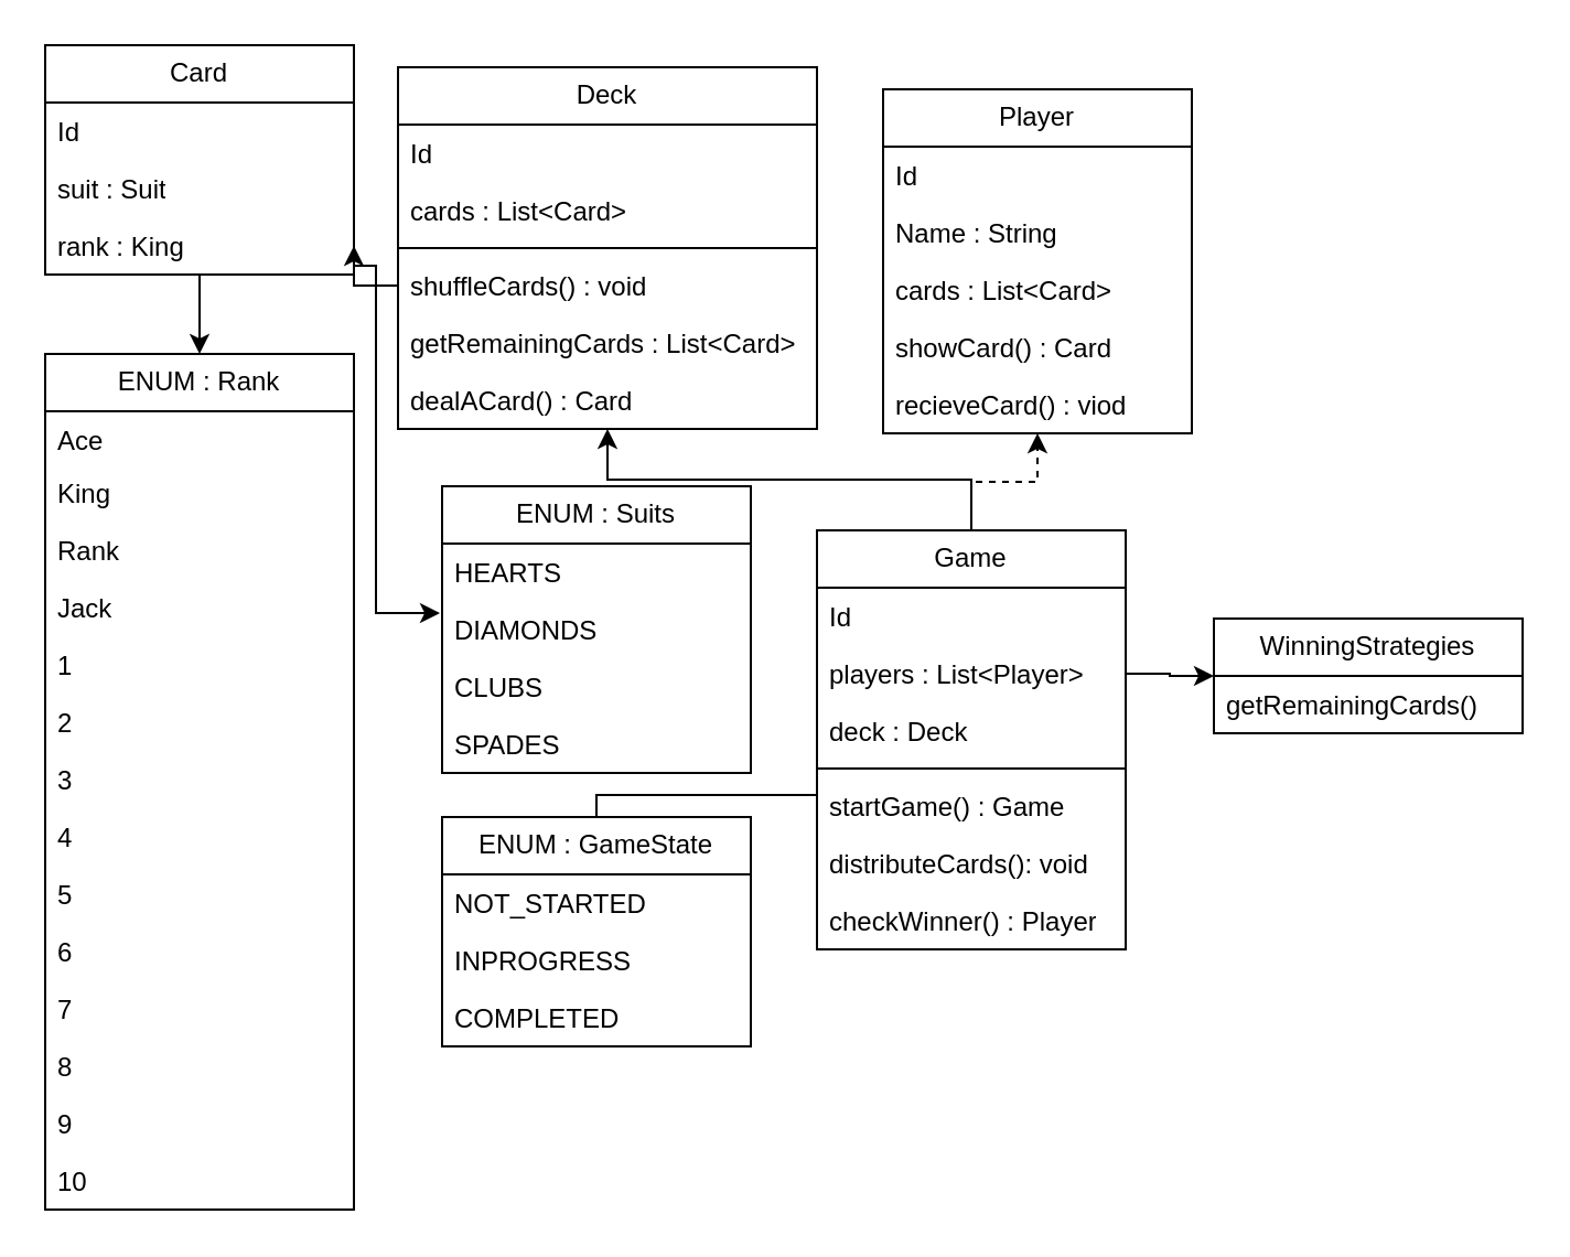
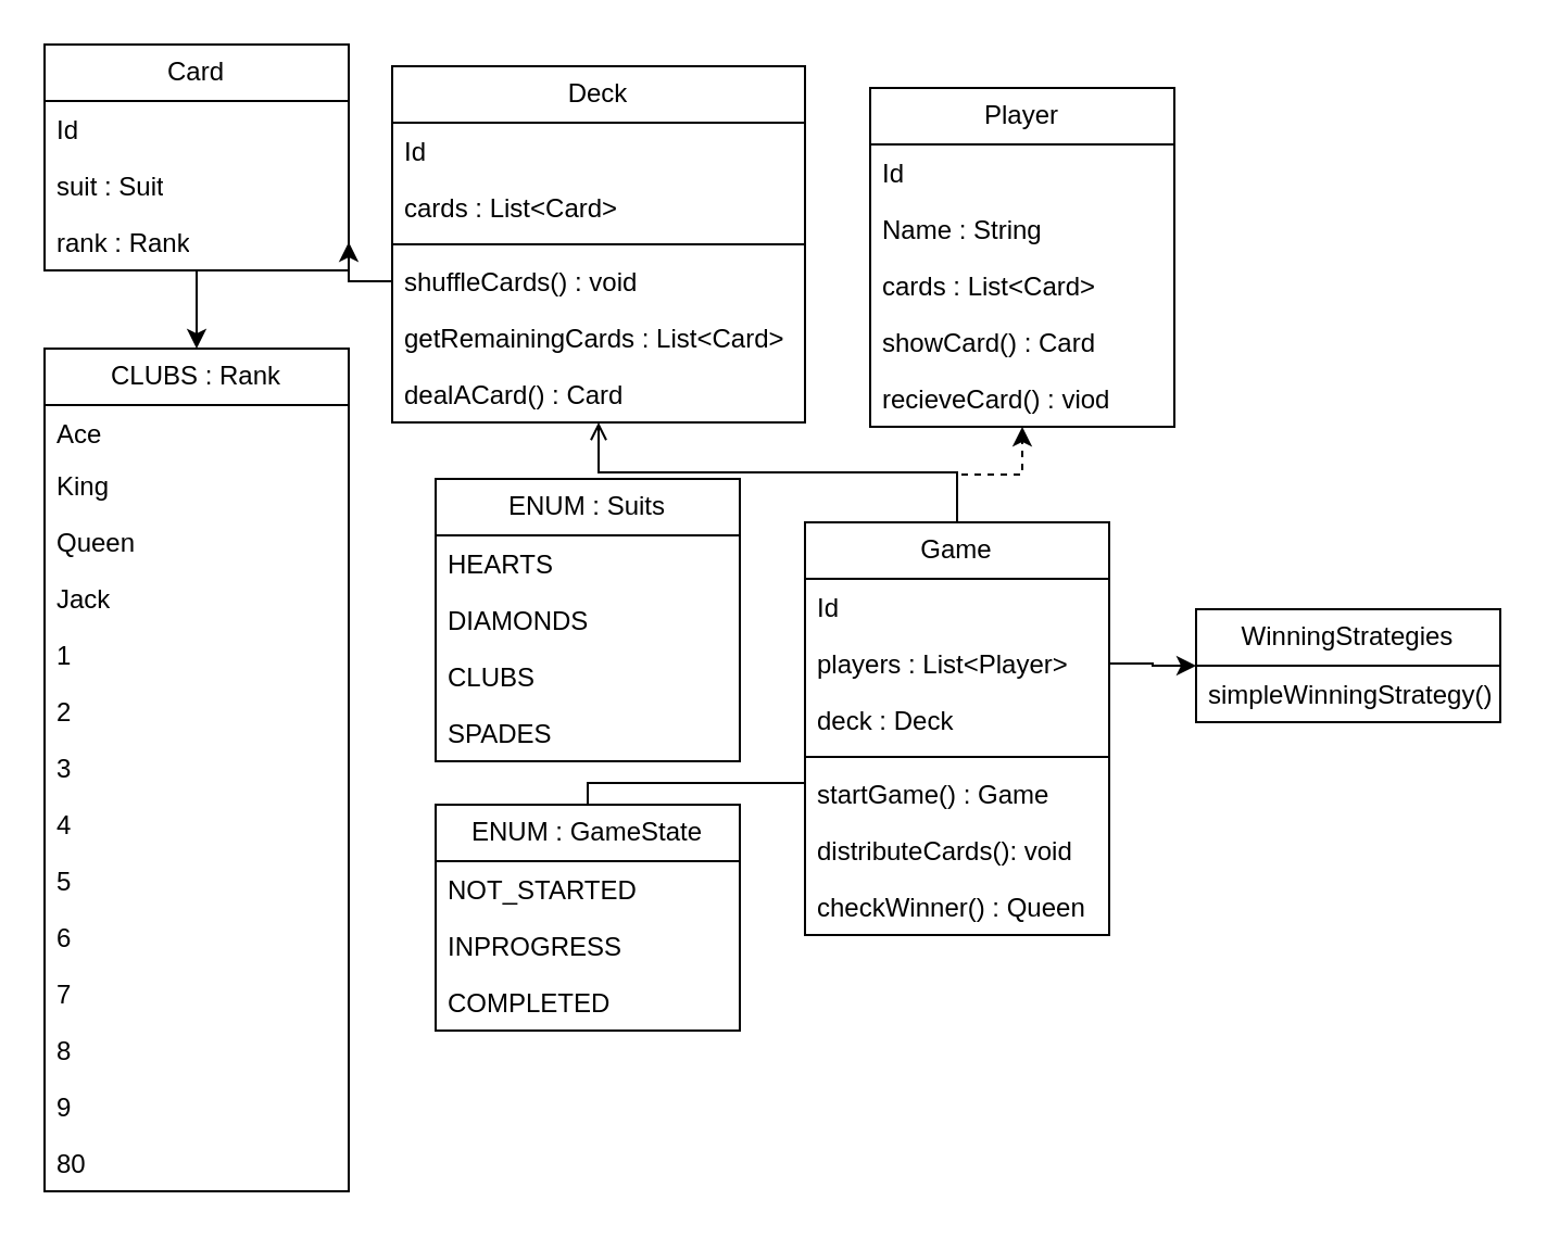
- <mxCell id="6" value="rank : King" style="text;strokeColor=none;fillColor=none;align=left;verticalAlign=top;spacingLeft=4;spacingRight=4;overflow=hidden;rotatable=0;points=[[0,0.5],[1,0.5]];portConstraint=eastwest;whiteSpace=wrap;html=1;" vertex="1" parent="3"><mxGeometry y="78" width="140" height="26" as="geometry" /></mxCell>
+ <mxCell id="6" value="rank : Rank" style="text;strokeColor=none;fillColor=none;align=left;verticalAlign=top;spacingLeft=4;spacingRight=4;overflow=hidden;rotatable=0;points=[[0,0.5],[1,0.5]];portConstraint=eastwest;whiteSpace=wrap;html=1;" vertex="1" parent="3"><mxGeometry y="78" width="140" height="26" as="geometry" /></mxCell>
- <mxCell id="35" value="ENUM : Rank" style="swimlane;fontStyle=0;childLayout=stackLayout;horizontal=1;startSize=26;fillColor=none;horizontalStack=0;resizeParent=1;resizeParentMax=0;resizeLast=0;collapsible=1;marginBottom=0;whiteSpace=wrap;html=1;" vertex="1" parent="1"><mxGeometry x="20" y="160" width="140" height="388" as="geometry" /></mxCell>
+ <mxCell id="35" value="CLUBS : Rank" style="swimlane;fontStyle=0;childLayout=stackLayout;horizontal=1;startSize=26;fillColor=none;horizontalStack=0;resizeParent=1;resizeParentMax=0;resizeLast=0;collapsible=1;marginBottom=0;whiteSpace=wrap;html=1;" vertex="1" parent="1"><mxGeometry x="20" y="160" width="140" height="388" as="geometry" /></mxCell>
- <mxCell id="21" style="edgeStyle=orthogonalEdgeStyle;rounded=0;orthogonalLoop=1;jettySize=auto;html=1;" edge="1" parent="1" source="22" target="7"><mxGeometry relative="1" as="geometry" /></mxCell>
+ <mxCell id="21" style="edgeStyle=orthogonalEdgeStyle;rounded=0;orthogonalLoop=1;jettySize=auto;html=1;endArrow=open;" edge="1" parent="1" source="22" target="7"><mxGeometry relative="1" as="geometry" /></mxCell>
- <mxCell id="57" style="edgeStyle=orthogonalEdgeStyle;rounded=0;orthogonalLoop=1;jettySize=auto;html=1;entryX=-0.007;entryY=0.212;entryDx=0;entryDy=0;entryPerimeter=0;" edge="1" parent="1" source="3" target="32"><mxGeometry relative="1" as="geometry"><Array as="points"><mxPoint x="170" y="120" /><mxPoint x="170" y="278" /></Array></mxGeometry></mxCell>
- <mxCell id="38" value="Rank" style="text;strokeColor=none;fillColor=none;align=left;verticalAlign=top;spacingLeft=4;spacingRight=4;overflow=hidden;rotatable=0;points=[[0,0.5],[1,0.5]];portConstraint=eastwest;whiteSpace=wrap;html=1;" vertex="1" parent="35"><mxGeometry y="76" width="140" height="26" as="geometry" /></mxCell>
+ <mxCell id="38" value="Queen" style="text;strokeColor=none;fillColor=none;align=left;verticalAlign=top;spacingLeft=4;spacingRight=4;overflow=hidden;rotatable=0;points=[[0,0.5],[1,0.5]];portConstraint=eastwest;whiteSpace=wrap;html=1;" vertex="1" parent="35"><mxGeometry y="76" width="140" height="26" as="geometry" /></mxCell>
- <mxCell id="55" value="getRemainingCards()" style="text;strokeColor=none;fillColor=none;align=left;verticalAlign=top;spacingLeft=4;spacingRight=4;overflow=hidden;rotatable=0;points=[[0,0.5],[1,0.5]];portConstraint=eastwest;whiteSpace=wrap;html=1;" vertex="1" parent="54"><mxGeometry y="26" width="140" height="26" as="geometry" /></mxCell>
+ <mxCell id="55" value="simpleWinningStrategy()" style="text;strokeColor=none;fillColor=none;align=left;verticalAlign=top;spacingLeft=4;spacingRight=4;overflow=hidden;rotatable=0;points=[[0,0.5],[1,0.5]];portConstraint=eastwest;whiteSpace=wrap;html=1;" vertex="1" parent="54"><mxGeometry y="26" width="140" height="26" as="geometry" /></mxCell>
- <mxCell id="29" value="checkWinner() : Player" style="text;strokeColor=none;fillColor=none;align=left;verticalAlign=top;spacingLeft=4;spacingRight=4;overflow=hidden;rotatable=0;points=[[0,0.5],[1,0.5]];portConstraint=eastwest;whiteSpace=wrap;html=1;" vertex="1" parent="22"><mxGeometry y="164" width="140" height="26" as="geometry" /></mxCell>
+ <mxCell id="29" value="checkWinner() : Queen" style="text;strokeColor=none;fillColor=none;align=left;verticalAlign=top;spacingLeft=4;spacingRight=4;overflow=hidden;rotatable=0;points=[[0,0.5],[1,0.5]];portConstraint=eastwest;whiteSpace=wrap;html=1;" vertex="1" parent="22"><mxGeometry y="164" width="140" height="26" as="geometry" /></mxCell>
- <mxCell id="49" value="10" style="text;strokeColor=none;fillColor=none;align=left;verticalAlign=top;spacingLeft=4;spacingRight=4;overflow=hidden;rotatable=0;points=[[0,0.5],[1,0.5]];portConstraint=eastwest;whiteSpace=wrap;html=1;" vertex="1" parent="35"><mxGeometry y="362" width="140" height="26" as="geometry" /></mxCell>
+ <mxCell id="49" value="80" style="text;strokeColor=none;fillColor=none;align=left;verticalAlign=top;spacingLeft=4;spacingRight=4;overflow=hidden;rotatable=0;points=[[0,0.5],[1,0.5]];portConstraint=eastwest;whiteSpace=wrap;html=1;" vertex="1" parent="35"><mxGeometry y="362" width="140" height="26" as="geometry" /></mxCell>
